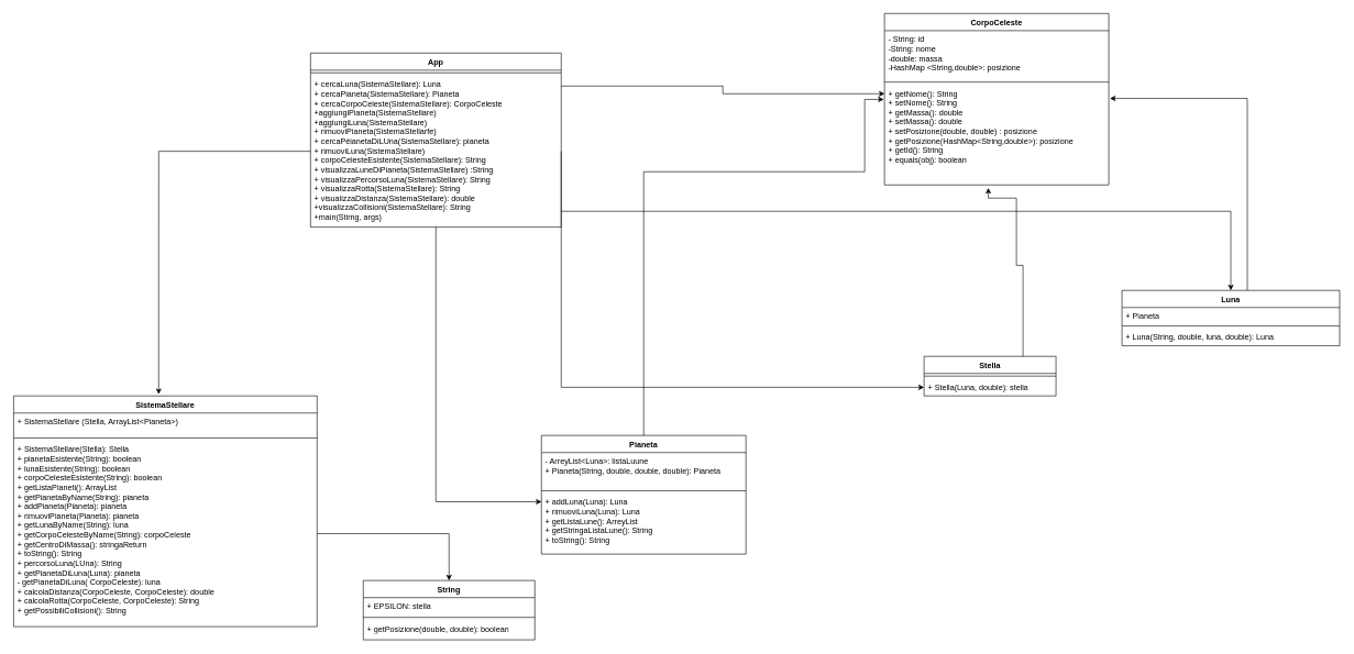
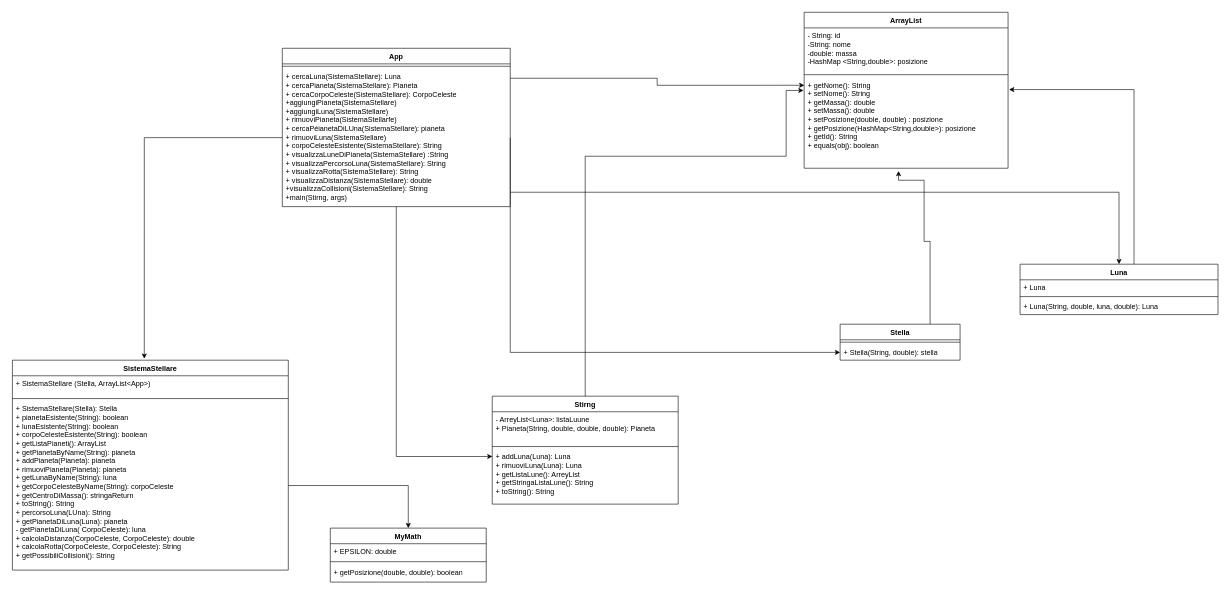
- <mxCell id="14" value="CorpoCeleste" style="swimlane;fontStyle=1;align=center;verticalAlign=top;childLayout=stackLayout;horizontal=1;startSize=26;horizontalStack=0;resizeParent=1;resizeParentMax=0;resizeLast=0;collapsible=1;marginBottom=0;whiteSpace=wrap;html=1;" parent="1" vertex="1"><mxGeometry x="1340" y="20" width="340" height="260" as="geometry" /></mxCell>
+ <mxCell id="14" value="ArrayList" style="swimlane;fontStyle=1;align=center;verticalAlign=top;childLayout=stackLayout;horizontal=1;startSize=26;horizontalStack=0;resizeParent=1;resizeParentMax=0;resizeLast=0;collapsible=1;marginBottom=0;whiteSpace=wrap;html=1;" parent="1" vertex="1"><mxGeometry x="1340" y="20" width="340" height="260" as="geometry" /></mxCell>
- <mxCell id="7" value="+ Pianeta" style="text;strokeColor=none;fillColor=none;align=left;verticalAlign=top;spacingLeft=4;spacingRight=4;overflow=hidden;rotatable=0;points=[[0,0.5],[1,0.5]];portConstraint=eastwest;whiteSpace=wrap;html=1;" parent="6" vertex="1"><mxGeometry y="26" width="330" height="24" as="geometry" /></mxCell>
+ <mxCell id="7" value="+ Luna" style="text;strokeColor=none;fillColor=none;align=left;verticalAlign=top;spacingLeft=4;spacingRight=4;overflow=hidden;rotatable=0;points=[[0,0.5],[1,0.5]];portConstraint=eastwest;whiteSpace=wrap;html=1;" parent="6" vertex="1"><mxGeometry y="26" width="330" height="24" as="geometry" /></mxCell>
- <mxCell id="20" value="+ Stella(Luna, double): stella" style="text;strokeColor=none;fillColor=none;align=left;verticalAlign=top;spacingLeft=4;spacingRight=4;overflow=hidden;rotatable=0;points=[[0,0.5],[1,0.5]];portConstraint=eastwest;whiteSpace=wrap;html=1;" parent="18" vertex="1"><mxGeometry y="34" width="200" height="26" as="geometry" /></mxCell>
+ <mxCell id="20" value="+ Stella(String, double): stella" style="text;strokeColor=none;fillColor=none;align=left;verticalAlign=top;spacingLeft=4;spacingRight=4;overflow=hidden;rotatable=0;points=[[0,0.5],[1,0.5]];portConstraint=eastwest;whiteSpace=wrap;html=1;" parent="18" vertex="1"><mxGeometry y="34" width="200" height="26" as="geometry" /></mxCell>
- <mxCell id="11" value="+ SistemaStellare (Stella, ArrayList&amp;lt;Pianeta&amp;gt;)" style="text;strokeColor=none;fillColor=none;align=left;verticalAlign=top;spacingLeft=4;spacingRight=4;overflow=hidden;rotatable=0;points=[[0,0.5],[1,0.5]];portConstraint=eastwest;whiteSpace=wrap;html=1;" parent="10" vertex="1"><mxGeometry y="26" width="460" height="34" as="geometry" /></mxCell>
+ <mxCell id="11" value="+ SistemaStellare (Stella, ArrayList&amp;lt;App&amp;gt;)" style="text;strokeColor=none;fillColor=none;align=left;verticalAlign=top;spacingLeft=4;spacingRight=4;overflow=hidden;rotatable=0;points=[[0,0.5],[1,0.5]];portConstraint=eastwest;whiteSpace=wrap;html=1;" parent="10" vertex="1"><mxGeometry y="26" width="460" height="34" as="geometry" /></mxCell>
- <mxCell id="2" value="Pianeta" style="swimlane;fontStyle=1;align=center;verticalAlign=top;childLayout=stackLayout;horizontal=1;startSize=26;horizontalStack=0;resizeParent=1;resizeParentMax=0;resizeLast=0;collapsible=1;marginBottom=0;whiteSpace=wrap;html=1;" parent="1" vertex="1"><mxGeometry x="820" y="660" width="310" height="180" as="geometry" /></mxCell>
+ <mxCell id="2" value="Stirng" style="swimlane;fontStyle=1;align=center;verticalAlign=top;childLayout=stackLayout;horizontal=1;startSize=26;horizontalStack=0;resizeParent=1;resizeParentMax=0;resizeLast=0;collapsible=1;marginBottom=0;whiteSpace=wrap;html=1;" parent="1" vertex="1"><mxGeometry x="820" y="660" width="310" height="180" as="geometry" /></mxCell>
- <mxCell id="21" value="String" style="swimlane;fontStyle=1;align=center;verticalAlign=top;childLayout=stackLayout;horizontal=1;startSize=26;horizontalStack=0;resizeParent=1;resizeParentMax=0;resizeLast=0;collapsible=1;marginBottom=0;whiteSpace=wrap;html=1;" parent="1" vertex="1"><mxGeometry x="550" y="880" width="260" height="90" as="geometry" /></mxCell>
+ <mxCell id="21" value="MyMath" style="swimlane;fontStyle=1;align=center;verticalAlign=top;childLayout=stackLayout;horizontal=1;startSize=26;horizontalStack=0;resizeParent=1;resizeParentMax=0;resizeLast=0;collapsible=1;marginBottom=0;whiteSpace=wrap;html=1;" parent="1" vertex="1"><mxGeometry x="550" y="880" width="260" height="90" as="geometry" /></mxCell>
- <mxCell id="22" value="+ EPSILON: stella" style="text;strokeColor=none;fillColor=none;align=left;verticalAlign=top;spacingLeft=4;spacingRight=4;overflow=hidden;rotatable=0;points=[[0,0.5],[1,0.5]];portConstraint=eastwest;whiteSpace=wrap;html=1;" parent="21" vertex="1"><mxGeometry y="26" width="260" height="26" as="geometry" /></mxCell>
+ <mxCell id="22" value="+ EPSILON: double" style="text;strokeColor=none;fillColor=none;align=left;verticalAlign=top;spacingLeft=4;spacingRight=4;overflow=hidden;rotatable=0;points=[[0,0.5],[1,0.5]];portConstraint=eastwest;whiteSpace=wrap;html=1;" parent="21" vertex="1"><mxGeometry y="26" width="260" height="26" as="geometry" /></mxCell>
